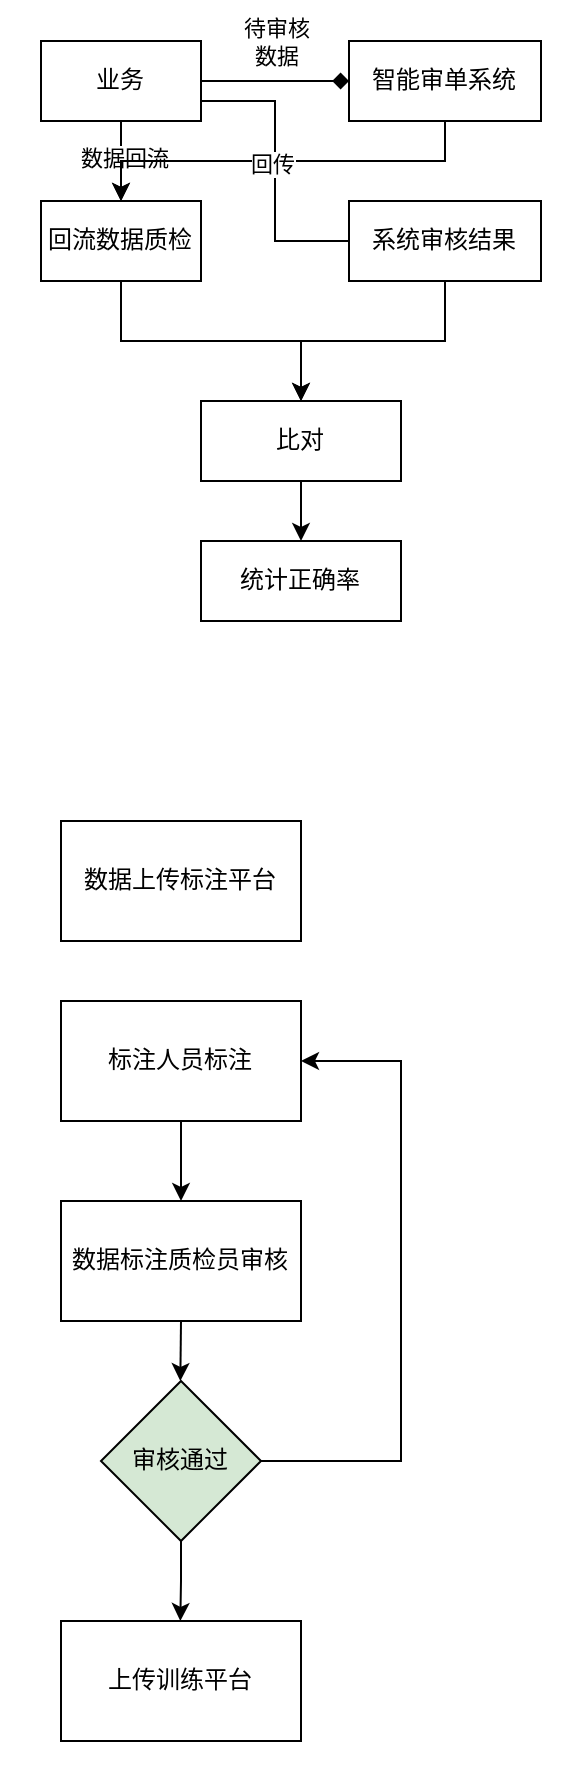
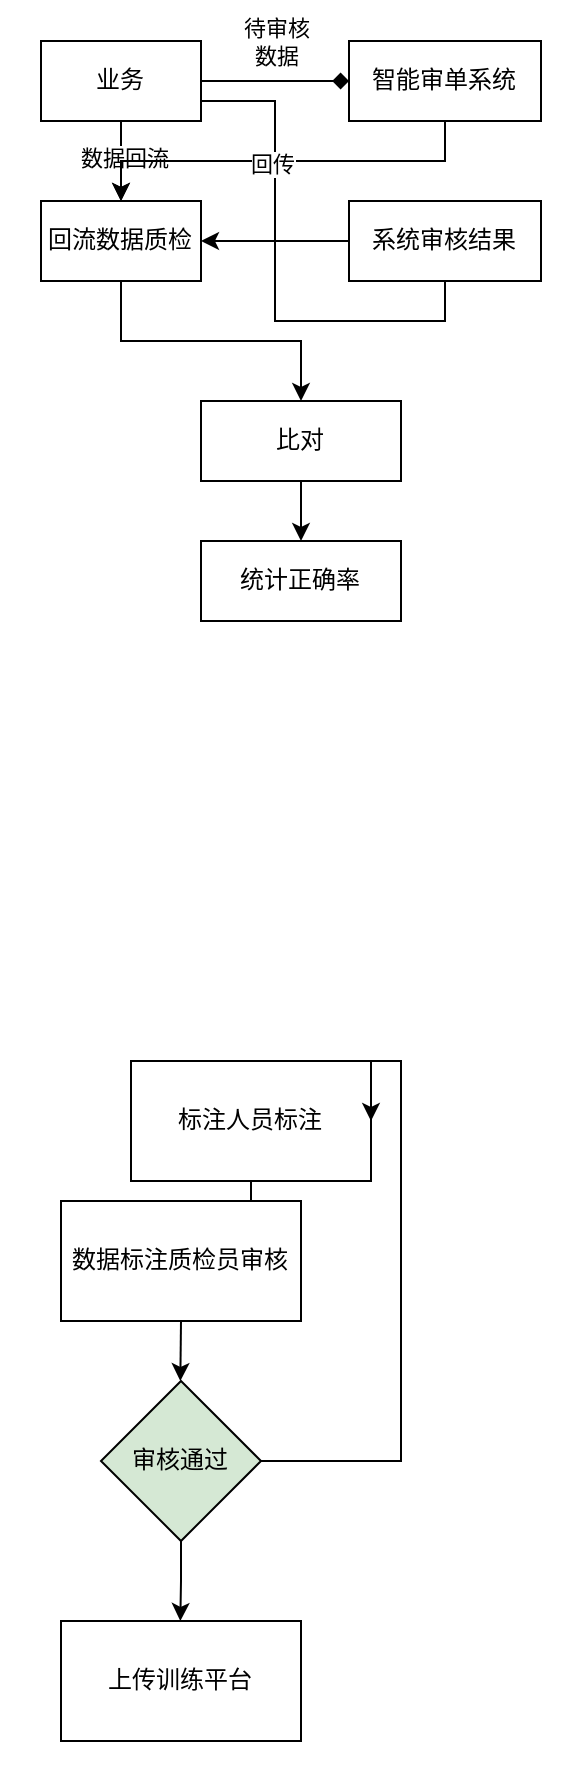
- <mxCell id="11" style="edgeStyle=orthogonalEdgeStyle;rounded=0;orthogonalLoop=1;jettySize=auto;html=1;exitX=0.5;exitY=1;exitDx=0;exitDy=0;entryX=0.5;entryY=0;entryDx=0;entryDy=0;" edge="1" parent="1" source="12" target="16"><mxGeometry relative="1" as="geometry" /></mxCell>
+ <mxCell id="11" style="edgeStyle=orthogonalEdgeStyle;rounded=0;orthogonalLoop=1;jettySize=auto;html=1;exitX=0.5;exitY=1;exitDx=0;exitDy=0;" edge="1" parent="1" source="12" target="14"><mxGeometry relative="1" as="geometry" /></mxCell>
- <mxCell id="18" value="数据上传标注平台" style="rounded=0;whiteSpace=wrap;html=1;" vertex="1" parent="1"><mxGeometry x="30" y="410" width="120" height="60" as="geometry" /></mxCell>
- <mxCell id="20" value="标注人员标注" style="rounded=0;whiteSpace=wrap;html=1;" vertex="1" parent="1"><mxGeometry x="30" y="500" width="120" height="60" as="geometry" /></mxCell>
+ <mxCell id="20" value="标注人员标注" style="rounded=0;whiteSpace=wrap;html=1;" vertex="1" parent="1"><mxGeometry x="65" y="530" width="120" height="60" as="geometry" /></mxCell>
